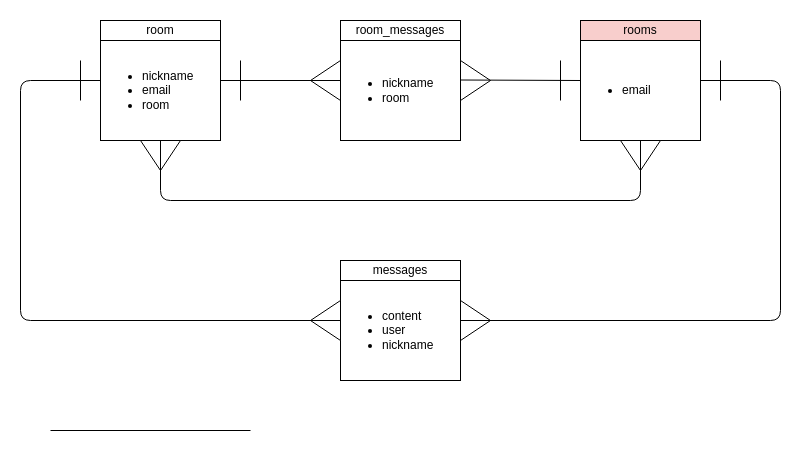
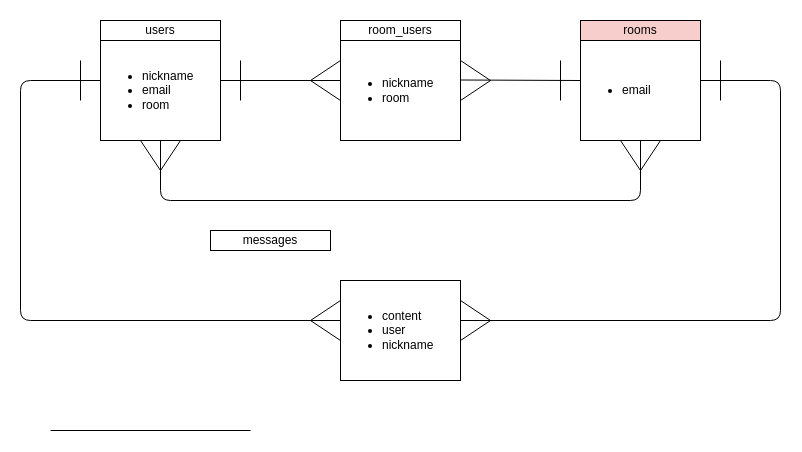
- <mxCell id="4" value="room" style="rounded=0;whiteSpace=wrap;html=1;" vertex="1" parent="1"><mxGeometry x="100" width="120" height="20" as="geometry" y="20" /></mxCell>
+ <mxCell id="4" value="users" style="rounded=0;whiteSpace=wrap;html=1;" vertex="1" parent="1"><mxGeometry x="100" width="120" height="20" as="geometry" y="20" /></mxCell>
- <mxCell id="9" value="room_messages" style="rounded=0;whiteSpace=wrap;html=1;" vertex="1" parent="1"><mxGeometry x="340" width="120" height="20" as="geometry" y="20" /></mxCell>
+ <mxCell id="9" value="room_users" style="rounded=0;whiteSpace=wrap;html=1;" vertex="1" parent="1"><mxGeometry x="340" width="120" height="20" as="geometry" y="20" /></mxCell>
- <mxCell id="11" value="messages" style="rounded=0;whiteSpace=wrap;html=1;" vertex="1" parent="1"><mxGeometry x="340" y="260" width="120" height="20" as="geometry" /></mxCell>
+ <mxCell id="11" value="messages" style="rounded=0;whiteSpace=wrap;html=1;" vertex="1" parent="1"><mxGeometry x="210" y="230" width="120" height="20" as="geometry" /></mxCell>
